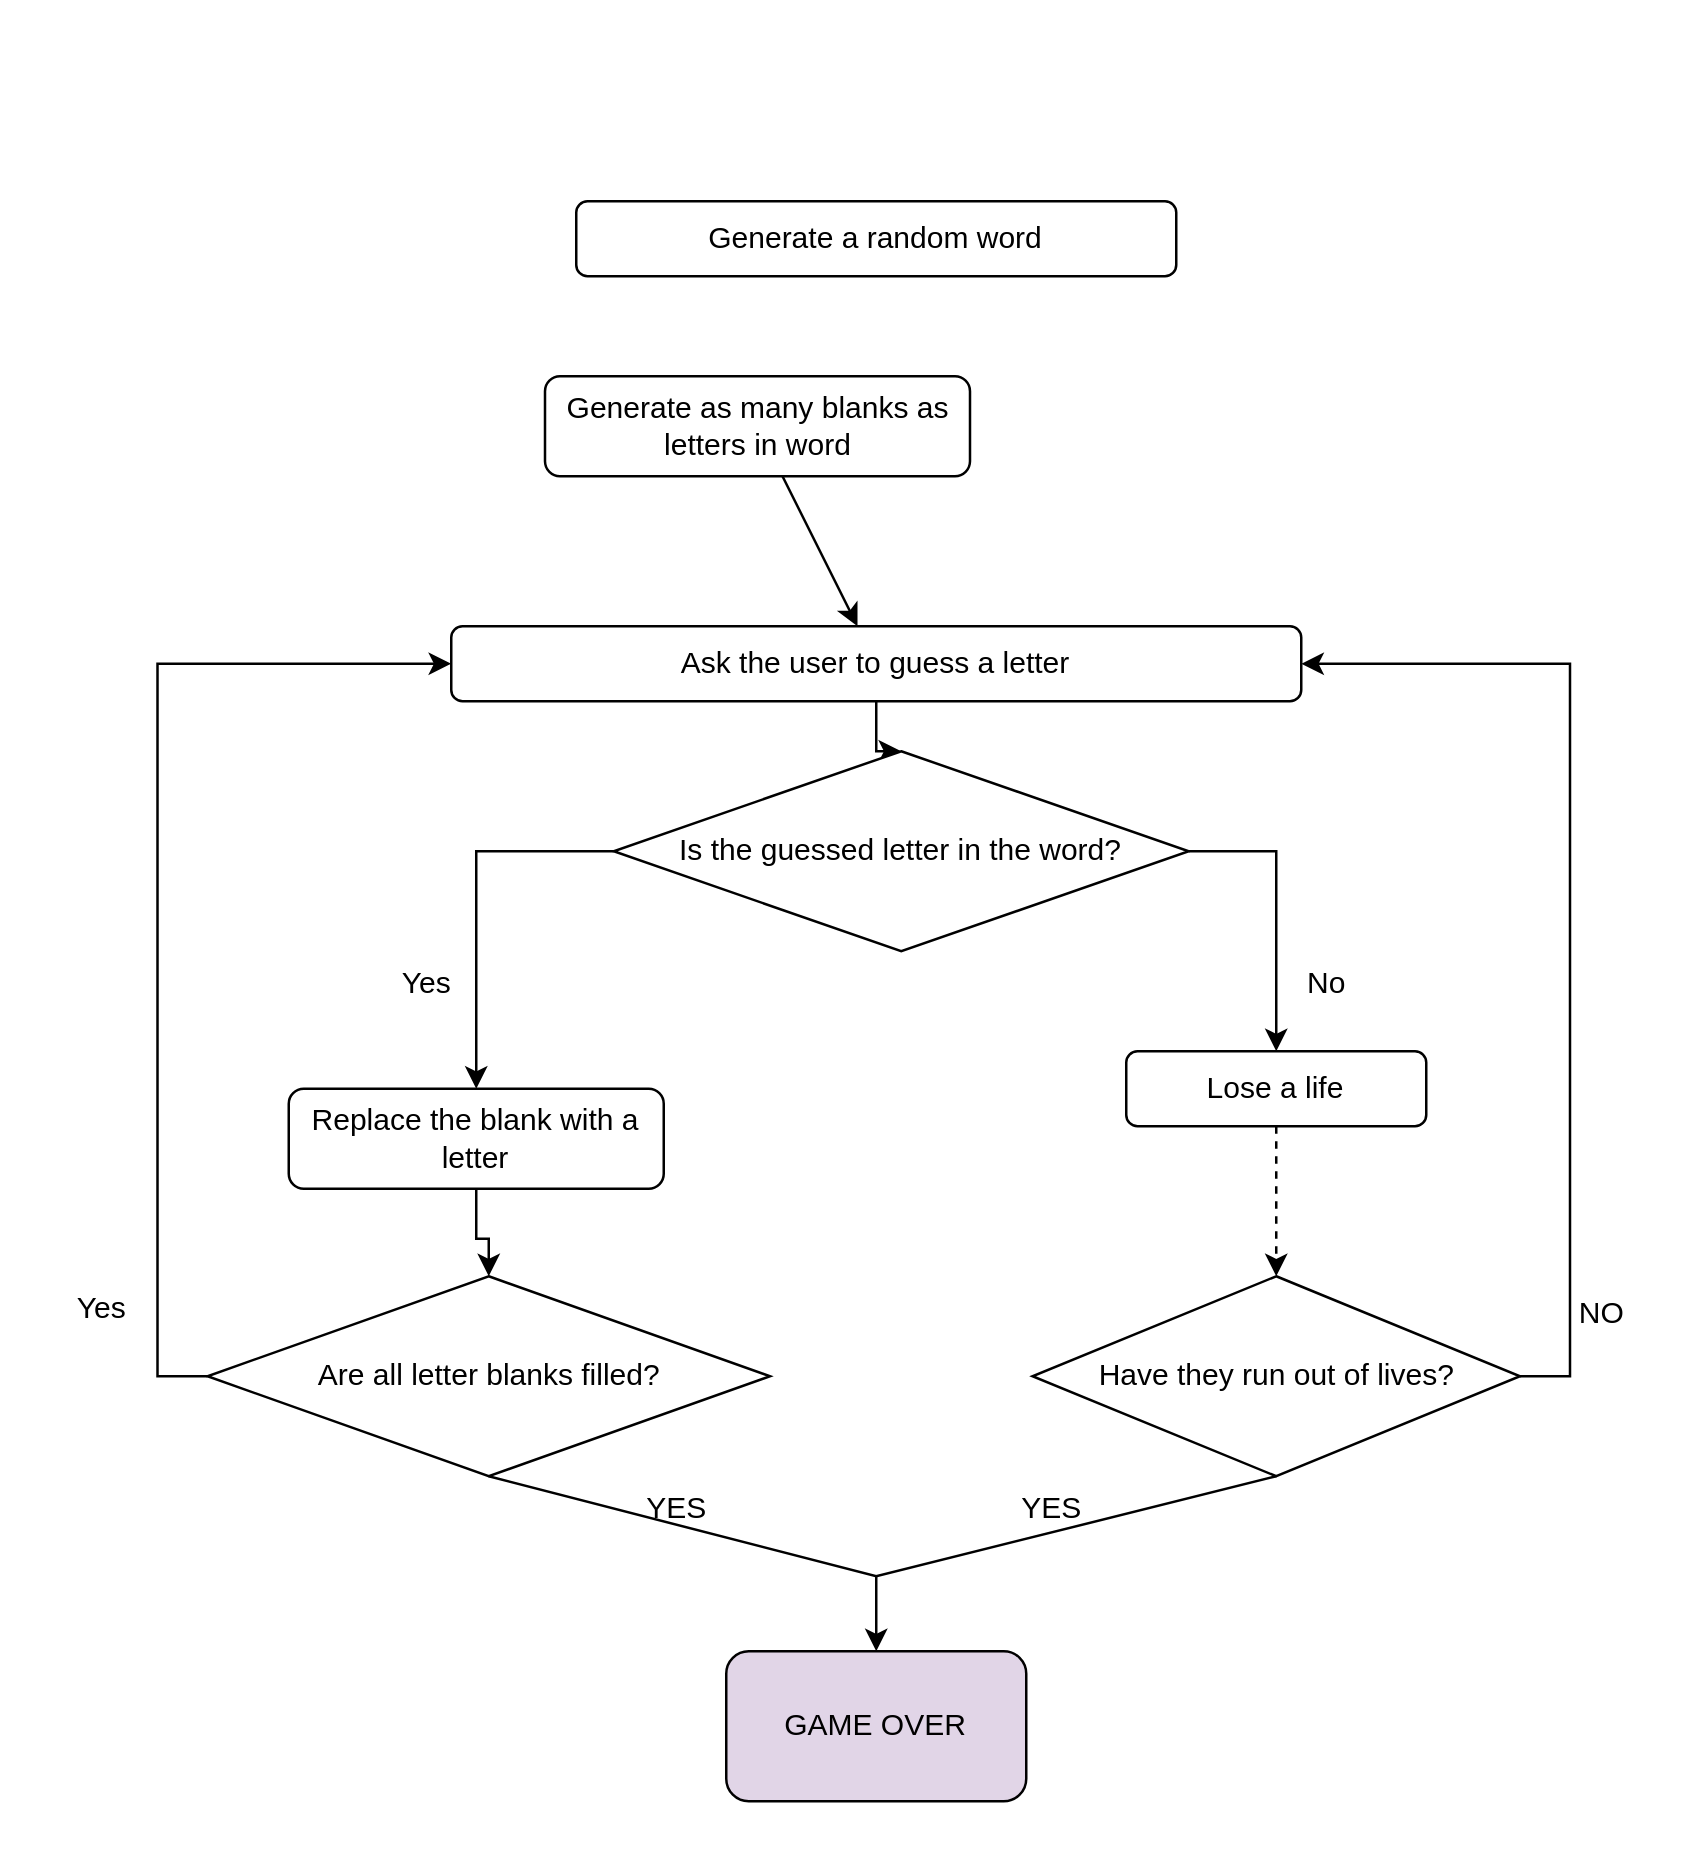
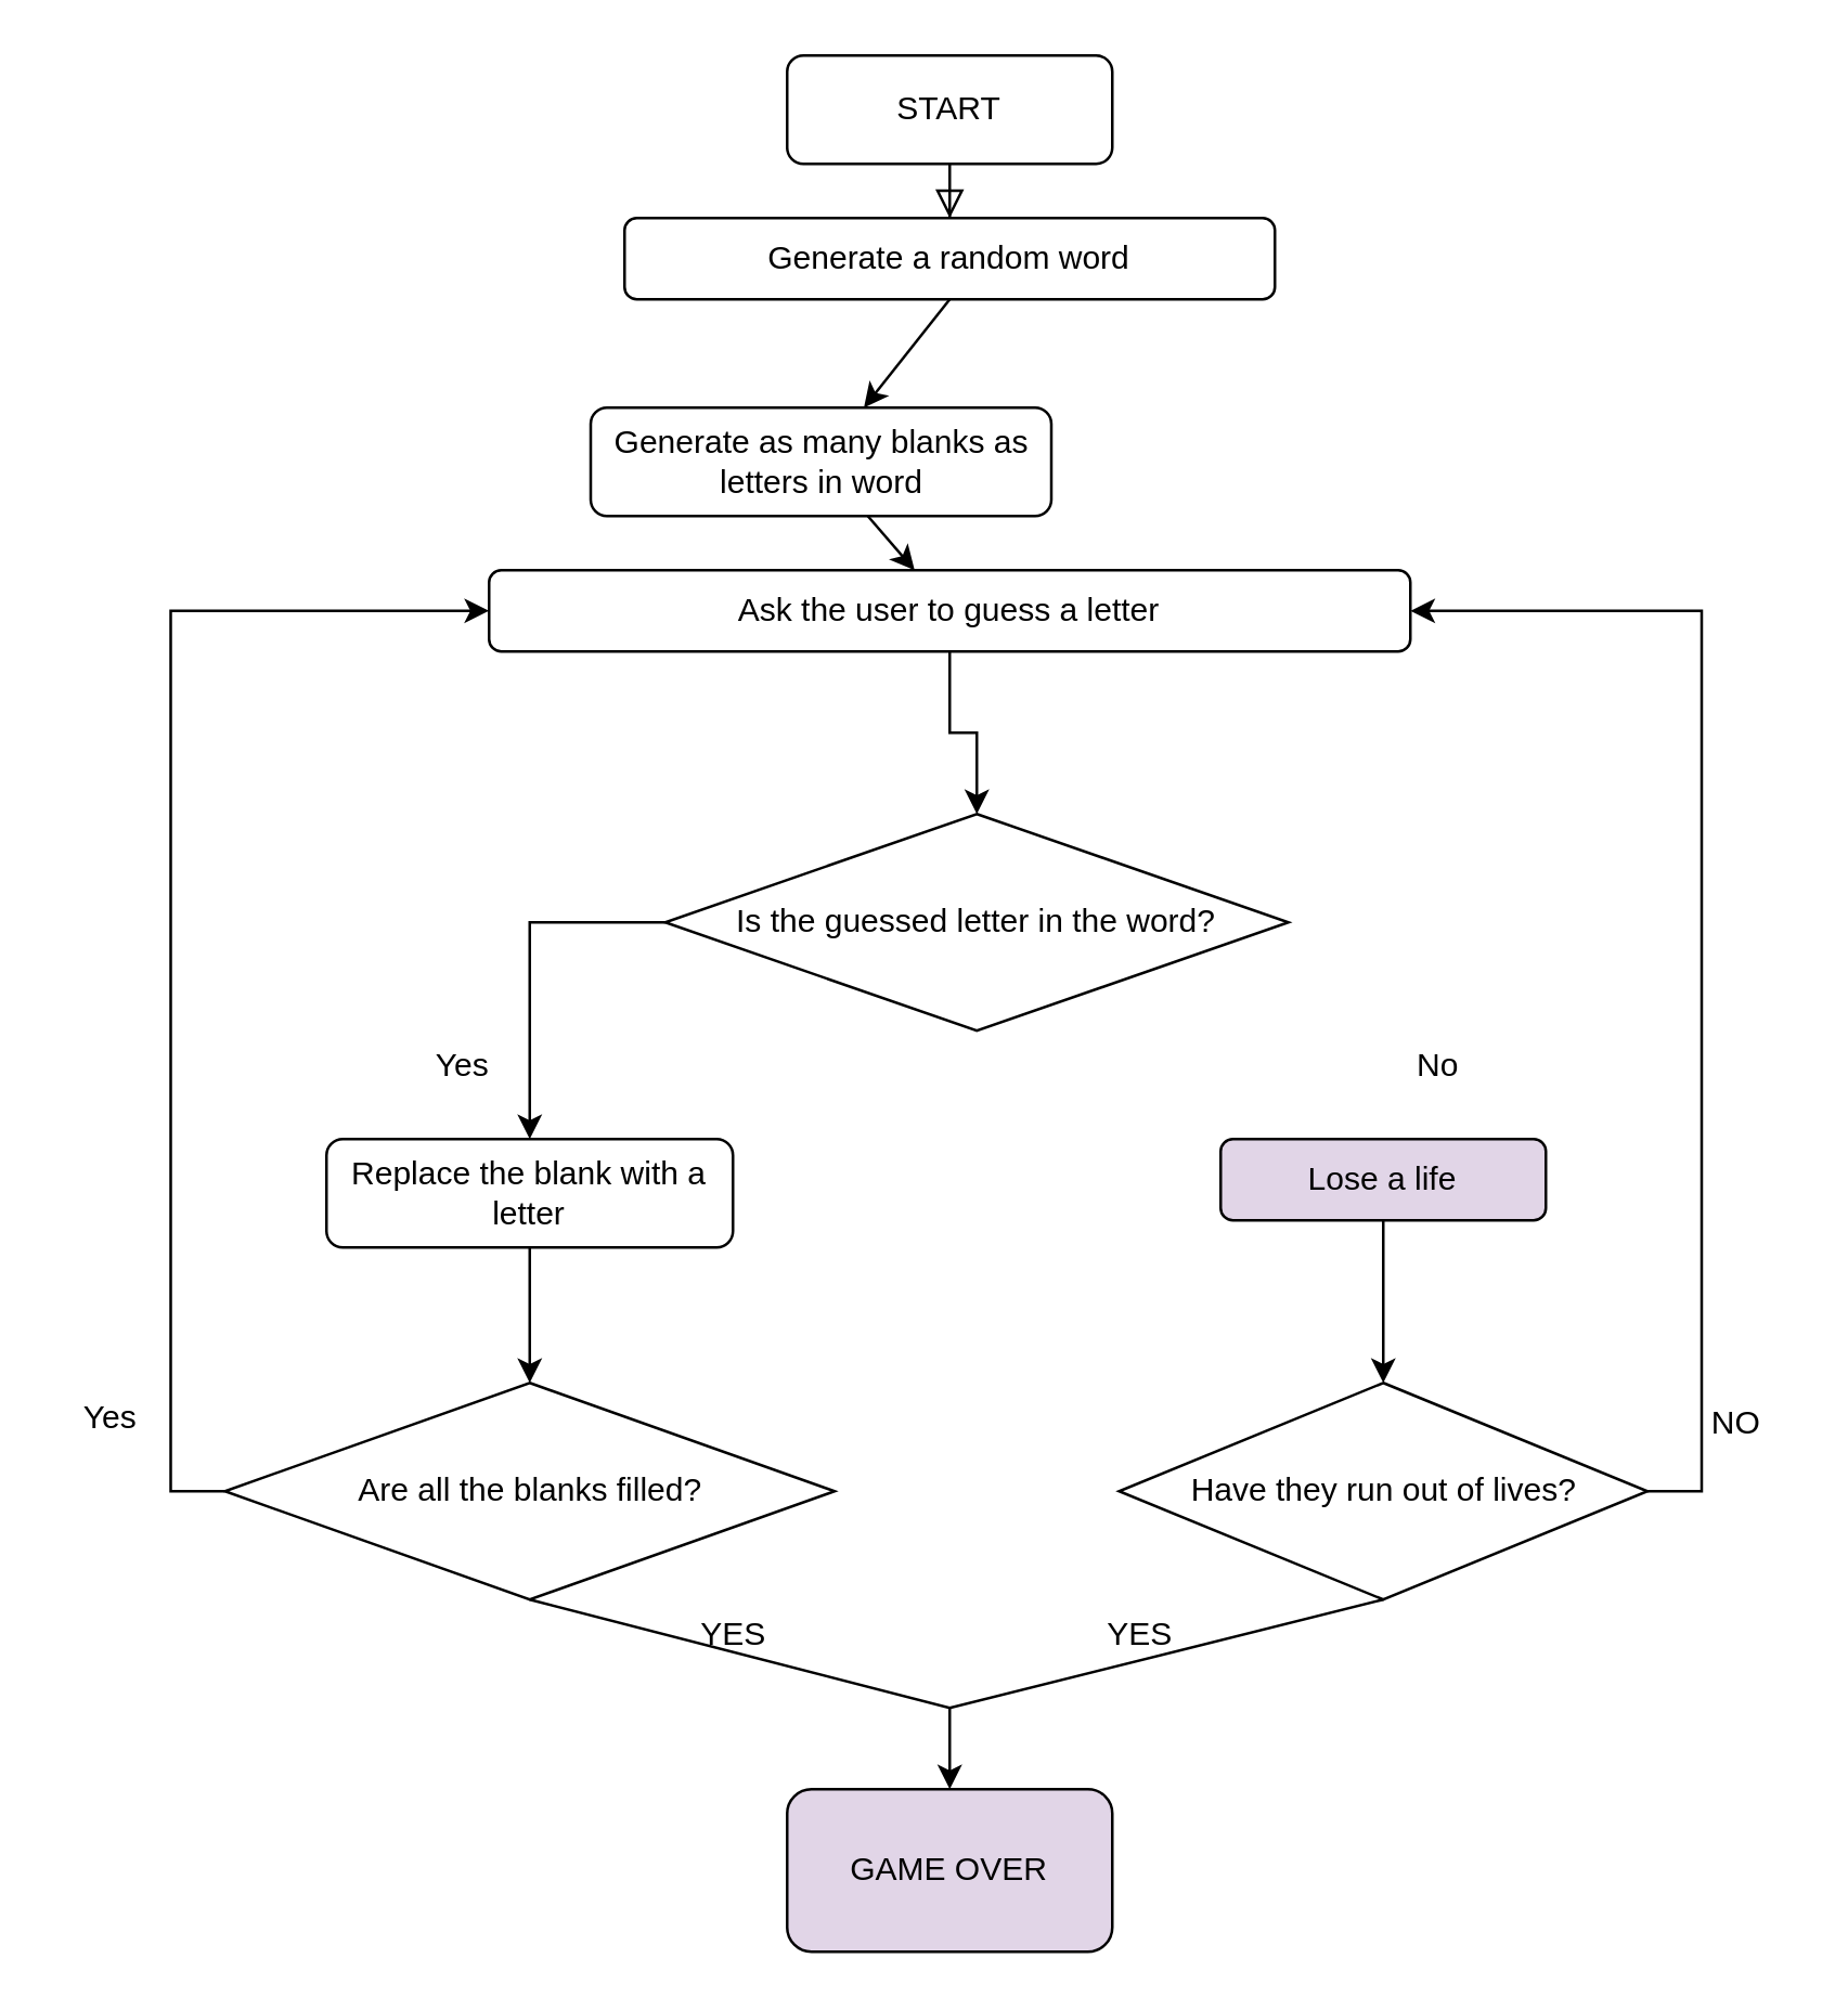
+ <mxCell id="3" value="START" style="rounded=1;whiteSpace=wrap;html=1;fontSize=12;glass=0;strokeWidth=1;shadow=0;" parent="1" vertex="1"><mxGeometry x="290" y="20" width="120" height="40" as="geometry" /></mxCell>
+ <mxCell id="2" value="" style="rounded=0;html=1;jettySize=auto;orthogonalLoop=1;fontSize=11;endArrow=block;endFill=0;endSize=8;strokeWidth=1;shadow=0;labelBackgroundColor=none;edgeStyle=orthogonalEdgeStyle;" parent="1" source="3" target="4" edge="1"><mxGeometry relative="1" as="geometry"><mxPoint x="360" y="140" as="targetPoint" /></mxGeometry></mxCell>
+ <mxCell id="6" value="" style="endArrow=classic;html=1;rounded=0;exitX=0.5;exitY=1;exitDx=0;exitDy=0;" edge="1" parent="1" source="4" target="5"><mxGeometry width="50" height="50" relative="1" as="geometry"><mxPoint x="340" y="380" as="sourcePoint" /><mxPoint x="370" y="230" as="targetPoint" /></mxGeometry></mxCell>
- <mxCell id="9" value="Ask the user to guess a letter" style="rounded=1;whiteSpace=wrap;html=1;" vertex="1" parent="1"><mxGeometry x="180" y="250" width="340" height="30" as="geometry" /></mxCell>
+ <mxCell id="9" value="Ask the user to guess a letter" style="rounded=1;whiteSpace=wrap;html=1;" vertex="1" parent="1"><mxGeometry x="180" y="210" width="340" height="30" as="geometry" /></mxCell>
- <mxCell id="11" style="edgeStyle=orthogonalEdgeStyle;rounded=0;orthogonalLoop=1;jettySize=auto;html=1;exitX=1;exitY=0.5;exitDx=0;exitDy=0;" edge="1" parent="1" source="12" target="18"><mxGeometry relative="1" as="geometry"><mxPoint x="510" y="450" as="targetPoint" /></mxGeometry></mxCell>
- <mxCell id="18" value="Lose a life" style="rounded=1;whiteSpace=wrap;html=1;" vertex="1" parent="1"><mxGeometry x="450" y="420" width="120" height="30" as="geometry" /></mxCell>
+ <mxCell id="18" value="Lose a life" style="rounded=1;whiteSpace=wrap;html=1;fillColor=#e1d5e7;" vertex="1" parent="1"><mxGeometry x="450" y="420" width="120" height="30" as="geometry" /></mxCell>
- <mxCell id="16" value="Replace the blank with a letter" style="rounded=1;whiteSpace=wrap;html=1;" vertex="1" parent="1"><mxGeometry x="115" y="435" width="150" height="40" as="geometry" /></mxCell>
+ <mxCell id="16" value="Replace the blank with a letter" style="rounded=1;whiteSpace=wrap;html=1;" vertex="1" parent="1"><mxGeometry x="120" y="420" width="150" height="40" as="geometry" /></mxCell>
- <mxCell id="17" style="edgeStyle=orthogonalEdgeStyle;rounded=0;orthogonalLoop=1;jettySize=auto;html=1;exitX=0.5;exitY=1;exitDx=0;exitDy=0;dashed=1;" edge="1" parent="1" source="18" target="22"><mxGeometry relative="1" as="geometry" /></mxCell>
+ <mxCell id="17" style="edgeStyle=orthogonalEdgeStyle;rounded=0;orthogonalLoop=1;jettySize=auto;html=1;exitX=0.5;exitY=1;exitDx=0;exitDy=0;" edge="1" parent="1" source="18" target="22"><mxGeometry relative="1" as="geometry" /></mxCell>
- <mxCell id="20" value="Are all letter blanks filled?" style="rhombus;whiteSpace=wrap;html=1;" vertex="1" parent="1"><mxGeometry x="82.5" y="510" width="225" height="80" as="geometry" /></mxCell>
+ <mxCell id="20" value="Are all the blanks filled?" style="rhombus;whiteSpace=wrap;html=1;" vertex="1" parent="1"><mxGeometry x="82.5" y="510" width="225" height="80" as="geometry" /></mxCell>
